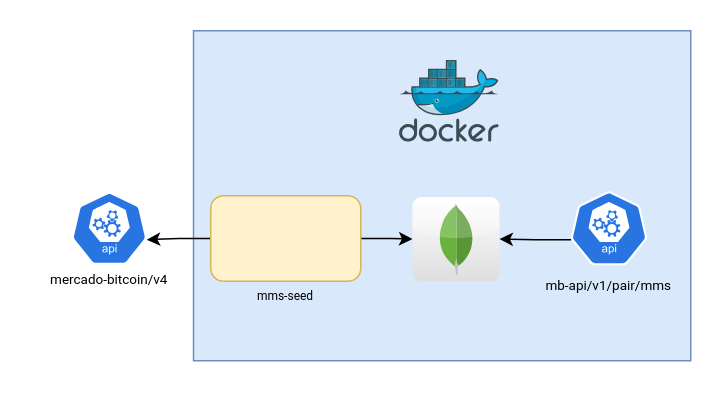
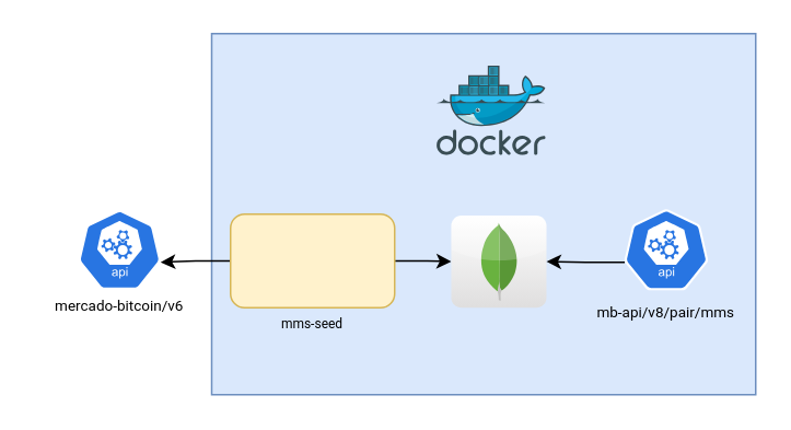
- <mxCell id="15" value="mercado-bitcoin/v4" style="text;html=1;strokeColor=none;fillColor=none;align=center;verticalAlign=middle;whiteSpace=wrap;rounded=0;fontFamily=Roboto;fontSource=https%3A%2F%2Ffonts.googleapis.com%2Fcss%3Ffamily%3DRoboto;fontSize=9;" vertex="1" parent="1"><mxGeometry x="20" y="175.92" width="104.8" height="20" as="geometry" /></mxCell>
+ <mxCell id="15" value="mercado-bitcoin/v6" style="text;html=1;strokeColor=none;fillColor=none;align=center;verticalAlign=middle;whiteSpace=wrap;rounded=0;fontFamily=Roboto;fontSource=https%3A%2F%2Ffonts.googleapis.com%2Fcss%3Ffamily%3DRoboto;fontSize=9;" vertex="1" parent="1"><mxGeometry x="20" y="175.92" width="104.8" height="20" as="geometry" /></mxCell>
- <mxCell id="10" value="&lt;font face=&quot;Roboto&quot; data-font-src=&quot;https://fonts.googleapis.com/css?family=Roboto&quot; style=&quot;font-size: 9px&quot;&gt;mb-api/v1/pair/mms&lt;/font&gt;" style="text;html=1;strokeColor=none;fillColor=none;align=center;verticalAlign=middle;whiteSpace=wrap;rounded=0;" vertex="1" parent="8"><mxGeometry x="-10" y="58.41" width="91" height="15.79" as="geometry" /></mxCell>
+ <mxCell id="10" value="&lt;font face=&quot;Roboto&quot; data-font-src=&quot;https://fonts.googleapis.com/css?family=Roboto&quot; style=&quot;font-size: 9px&quot;&gt;mb-api/v8/pair/mms&lt;/font&gt;" style="text;html=1;strokeColor=none;fillColor=none;align=center;verticalAlign=middle;whiteSpace=wrap;rounded=0;" vertex="1" parent="8"><mxGeometry x="-10" y="58.41" width="91" height="15.79" as="geometry" /></mxCell>
